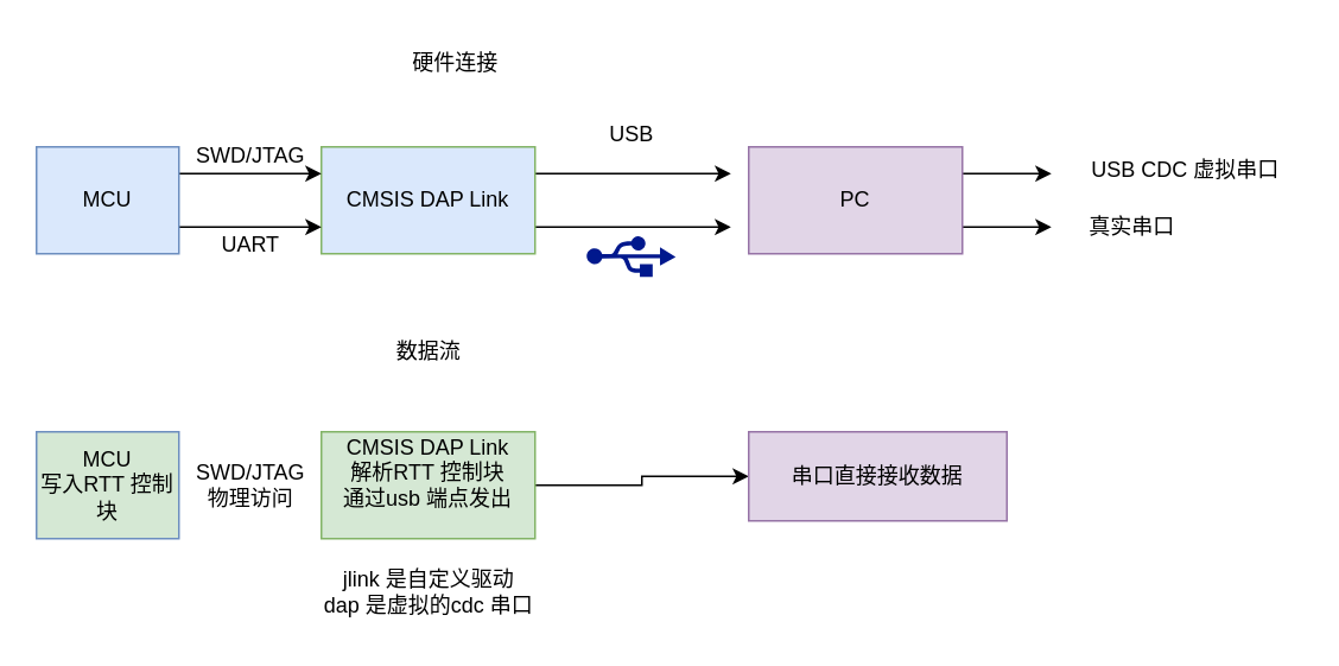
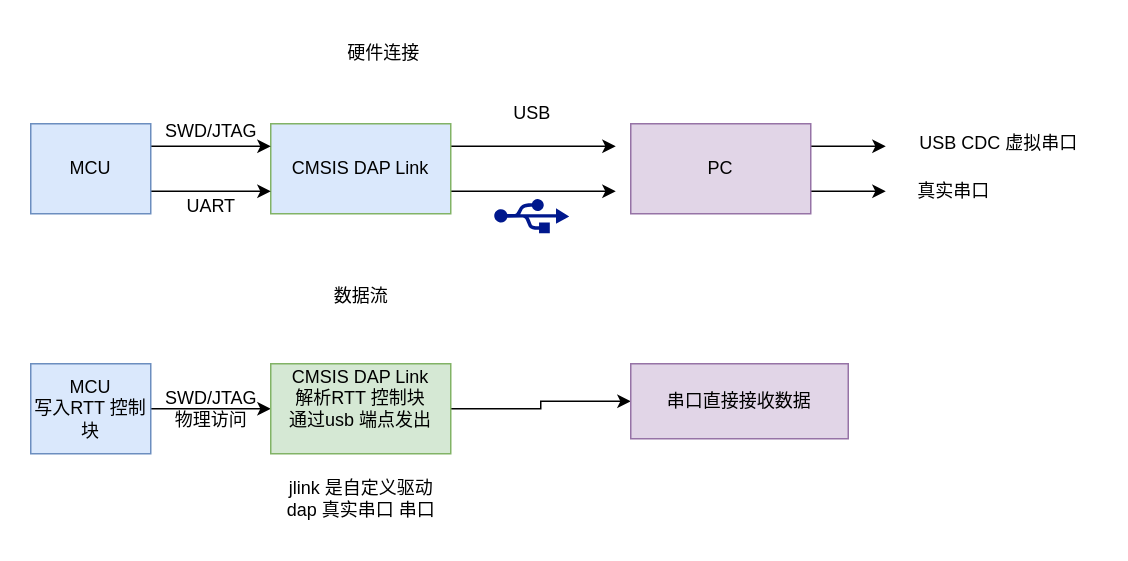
- <mxCell id="20" value="MCU&lt;div&gt;写入RTT 控制块&lt;/div&gt;" style="rounded=0;whiteSpace=wrap;html=1;fillColor=#d5e8d4;strokeColor=#6c8ebf;" vertex="1" parent="1"><mxGeometry x="20" y="242" width="80" height="60" as="geometry" /></mxCell>
+ <mxCell id="20" value="MCU&lt;div&gt;写入RTT 控制块&lt;/div&gt;" style="rounded=0;whiteSpace=wrap;html=1;fillColor=#dae8fc;strokeColor=#6c8ebf;" vertex="1" parent="1"><mxGeometry x="20" y="242" width="80" height="60" as="geometry" /></mxCell>
+ <mxCell id="19" style="edgeStyle=orthogonalEdgeStyle;rounded=0;orthogonalLoop=1;jettySize=auto;html=1;exitX=1;exitY=0.5;exitDx=0;exitDy=0;entryX=0;entryY=0.5;entryDx=0;entryDy=0;" edge="1" parent="1" source="20" target="22"><mxGeometry relative="1" as="geometry" /></mxCell>
- <mxCell id="24" value="jlink 是自定义驱动&lt;div&gt;dap 是虚拟的cdc 串口&lt;/div&gt;" style="text;html=1;align=center;verticalAlign=middle;resizable=0;points=[];autosize=1;strokeColor=none;fillColor=none;" vertex="1" parent="1"><mxGeometry x="170" y="312" width="140" height="40" as="geometry" /></mxCell>
+ <mxCell id="24" value="jlink 是自定义驱动&lt;div&gt;dap 真实串口 串口&lt;/div&gt;" style="text;html=1;align=center;verticalAlign=middle;resizable=0;points=[];autosize=1;strokeColor=none;fillColor=none;" vertex="1" parent="1"><mxGeometry x="170" y="312" width="140" height="40" as="geometry" /></mxCell>
